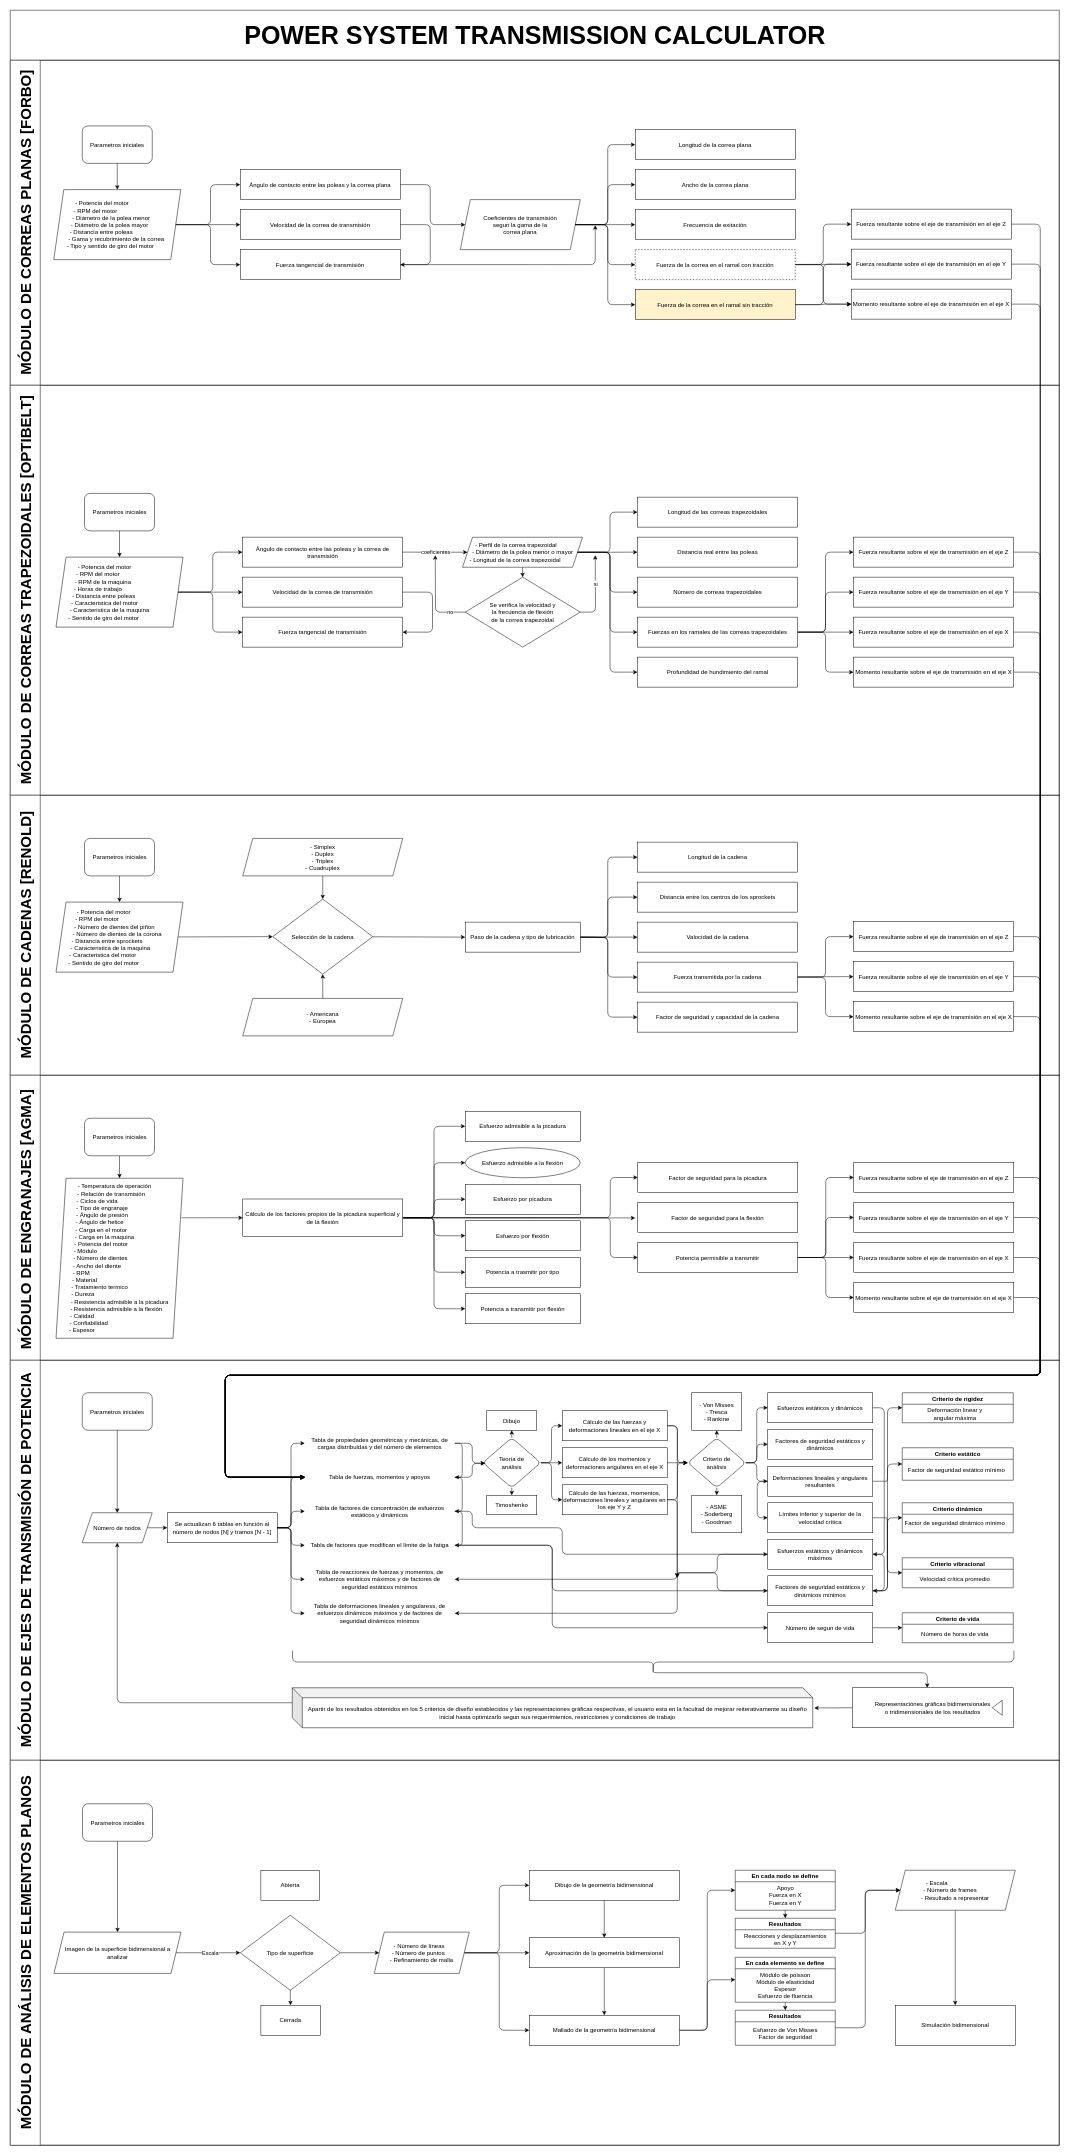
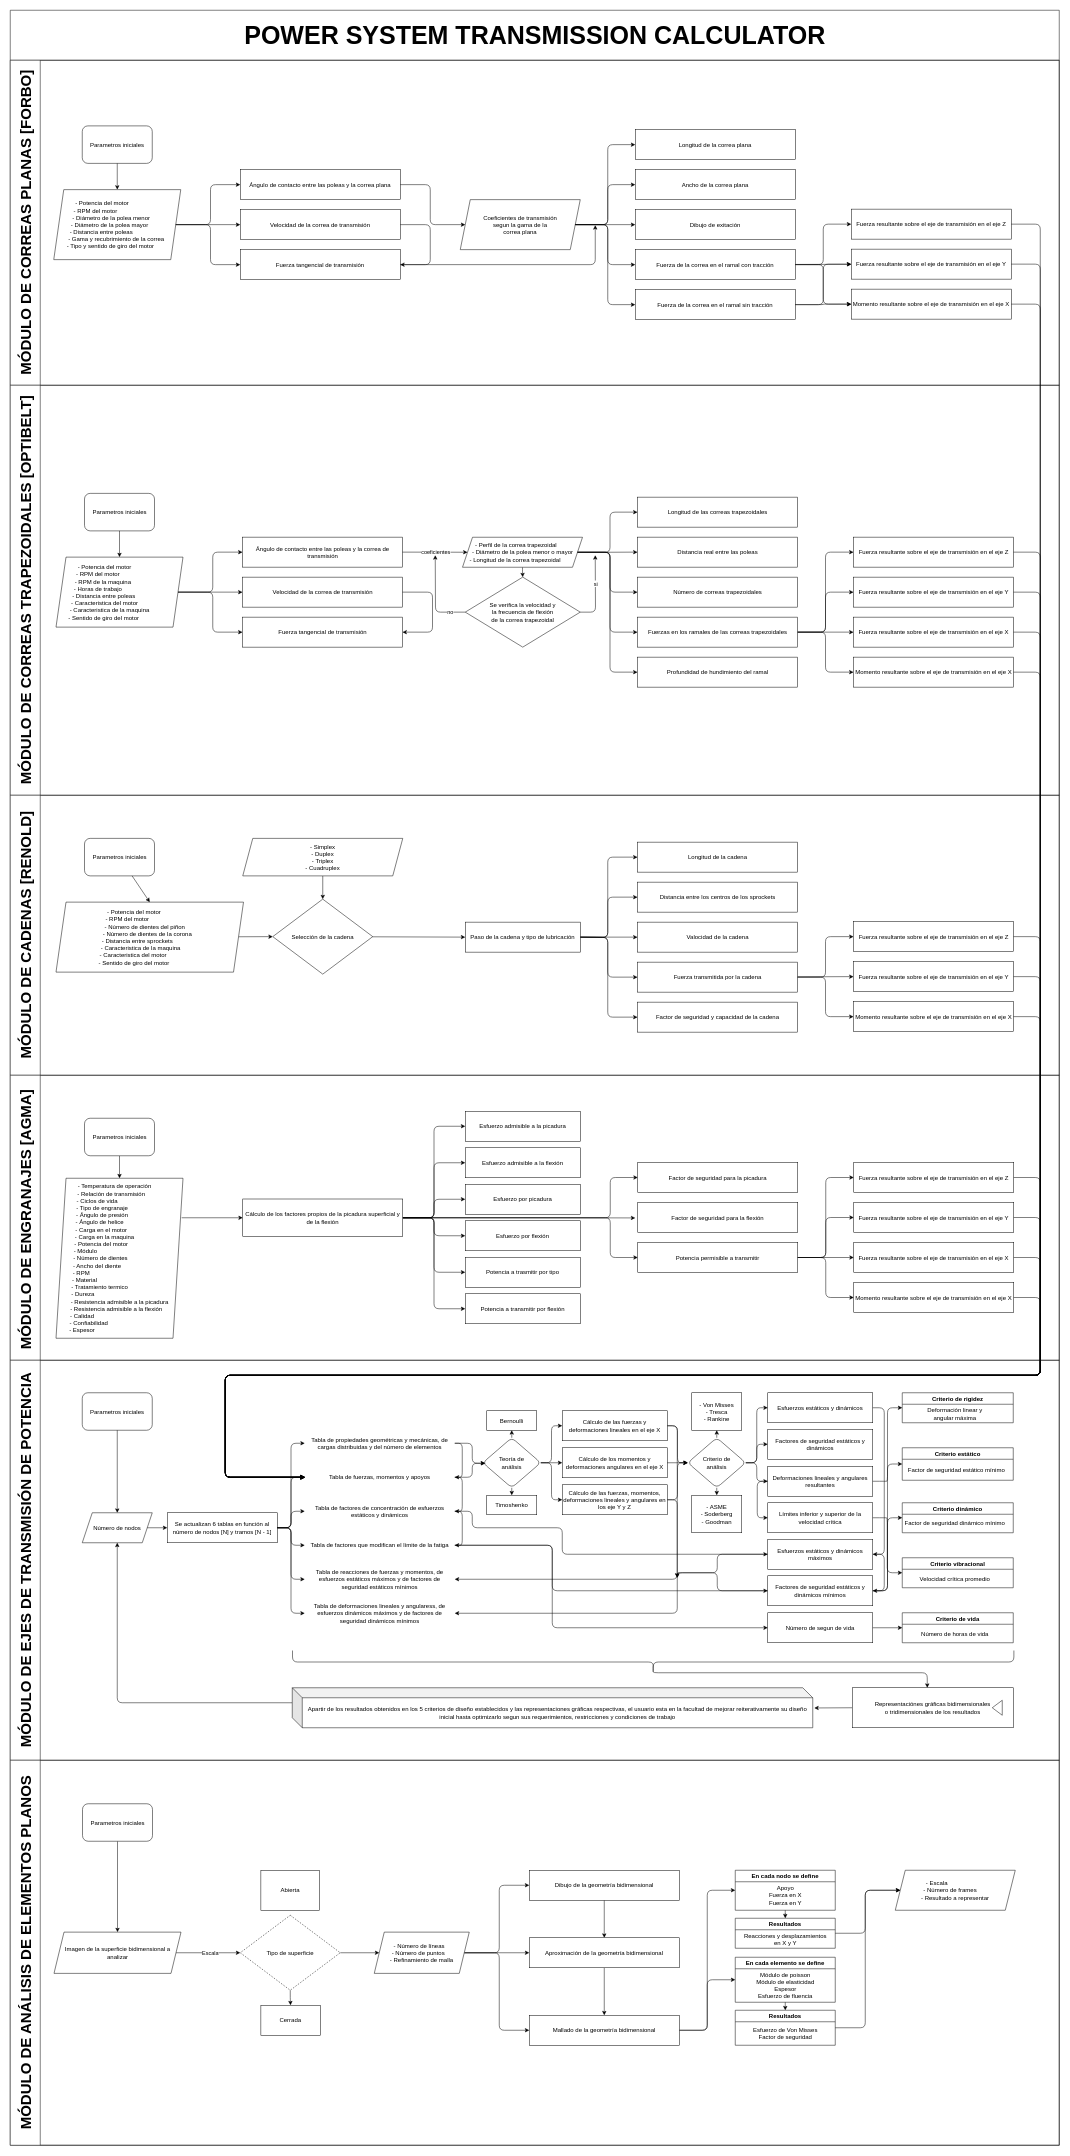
- <mxCell id="21" value="Frecuencia de exitación" style="rounded=0;whiteSpace=wrap;html=1;" parent="4" vertex="1"><mxGeometry x="1163" y="167.5" width="320" height="60" as="geometry" /></mxCell>
+ <mxCell id="21" value="Dibujo de exitación" style="rounded=0;whiteSpace=wrap;html=1;" parent="4" vertex="1"><mxGeometry x="1163" y="167.5" width="320" height="60" as="geometry" /></mxCell>
- <mxCell id="24" value="Fuerza de la correa en el ramal con tracción" style="rounded=0;whiteSpace=wrap;html=1;dashed=1;" parent="4" vertex="1"><mxGeometry x="1163" y="247.5" width="320" height="60" as="geometry" /></mxCell>
+ <mxCell id="24" value="Fuerza de la correa en el ramal con tracción" style="rounded=0;whiteSpace=wrap;html=1;" parent="4" vertex="1"><mxGeometry x="1163" y="247.5" width="320" height="60" as="geometry" /></mxCell>
- <mxCell id="26" value="Fuerza de la correa en el ramal sin tracción" style="rounded=0;whiteSpace=wrap;html=1;fillColor=#fff2cc;" parent="4" vertex="1"><mxGeometry x="1163" y="327.5" width="320" height="60" as="geometry" /></mxCell>
+ <mxCell id="26" value="Fuerza de la correa en el ramal sin tracción" style="rounded=0;whiteSpace=wrap;html=1;" parent="4" vertex="1"><mxGeometry x="1163" y="327.5" width="320" height="60" as="geometry" /></mxCell>
- <mxCell id="72" value="&lt;div style=&quot;&quot;&gt;&lt;span style=&quot;background-color: initial;&quot;&gt;- Potencia del motor&amp;nbsp; &amp;nbsp; &amp;nbsp; &amp;nbsp; &amp;nbsp; &amp;nbsp; &amp;nbsp; &amp;nbsp; &amp;nbsp; &amp;nbsp;&lt;/span&gt;&lt;/div&gt;&lt;div style=&quot;&quot;&gt;&lt;span style=&quot;background-color: initial;&quot;&gt;- RPM del motor&amp;nbsp; &amp;nbsp; &amp;nbsp; &amp;nbsp; &amp;nbsp; &amp;nbsp; &amp;nbsp; &amp;nbsp; &amp;nbsp; &amp;nbsp; &amp;nbsp; &amp;nbsp; &amp;nbsp; &amp;nbsp;&lt;/span&gt;&lt;/div&gt;&lt;div style=&quot;&quot;&gt;&lt;span style=&quot;background-color: initial;&quot;&gt;- Número de dientes del piñon&amp;nbsp; &amp;nbsp; &amp;nbsp;&amp;nbsp;&lt;/span&gt;&lt;/div&gt;&lt;div style=&quot;&quot;&gt;&lt;span style=&quot;background-color: initial;&quot;&gt;- Número de dientes de la corona&amp;nbsp; &amp;nbsp;&lt;/span&gt;&lt;/div&gt;&lt;div style=&quot;&quot;&gt;&lt;span style=&quot;background-color: initial;&quot;&gt;- Distancia entre sprockets&amp;nbsp; &amp;nbsp; &amp;nbsp; &amp;nbsp; &amp;nbsp; &amp;nbsp; &amp;nbsp; &amp;nbsp;&lt;/span&gt;&lt;/div&gt;&lt;div style=&quot;&quot;&gt;- Caracteristica de la maquina&amp;nbsp; &amp;nbsp; &amp;nbsp; &amp;nbsp; &amp;nbsp; &amp;nbsp;&lt;/div&gt;&lt;div style=&quot;&quot;&gt;- Caracteristica del motor&amp;nbsp; &amp;nbsp; &amp;nbsp; &amp;nbsp; &amp;nbsp; &amp;nbsp; &amp;nbsp; &amp;nbsp; &amp;nbsp; &amp;nbsp;&amp;nbsp;&lt;/div&gt;&lt;div style=&quot;&quot;&gt;- Sentido de giro del motor&amp;nbsp; &amp;nbsp; &amp;nbsp; &amp;nbsp; &amp;nbsp; &amp;nbsp; &amp;nbsp; &amp;nbsp; &amp;nbsp; &amp;nbsp;&lt;/div&gt;" style="shape=parallelogram;perimeter=parallelogramPerimeter;whiteSpace=wrap;html=1;fixedSize=1;align=center;" parent="69" vertex="1"><mxGeometry x="91.5" y="213.75" width="254" height="140" as="geometry" /></mxCell>
+ <mxCell id="72" value="&lt;div style=&quot;&quot;&gt;&lt;span style=&quot;background-color: initial;&quot;&gt;- Potencia del motor&amp;nbsp; &amp;nbsp; &amp;nbsp; &amp;nbsp; &amp;nbsp; &amp;nbsp; &amp;nbsp; &amp;nbsp; &amp;nbsp; &amp;nbsp;&lt;/span&gt;&lt;/div&gt;&lt;div style=&quot;&quot;&gt;&lt;span style=&quot;background-color: initial;&quot;&gt;- RPM del motor&amp;nbsp; &amp;nbsp; &amp;nbsp; &amp;nbsp; &amp;nbsp; &amp;nbsp; &amp;nbsp; &amp;nbsp; &amp;nbsp; &amp;nbsp; &amp;nbsp; &amp;nbsp; &amp;nbsp; &amp;nbsp;&lt;/span&gt;&lt;/div&gt;&lt;div style=&quot;&quot;&gt;&lt;span style=&quot;background-color: initial;&quot;&gt;- Número de dientes del piñon&amp;nbsp; &amp;nbsp; &amp;nbsp;&amp;nbsp;&lt;/span&gt;&lt;/div&gt;&lt;div style=&quot;&quot;&gt;&lt;span style=&quot;background-color: initial;&quot;&gt;- Número de dientes de la corona&amp;nbsp; &amp;nbsp;&lt;/span&gt;&lt;/div&gt;&lt;div style=&quot;&quot;&gt;&lt;span style=&quot;background-color: initial;&quot;&gt;- Distancia entre sprockets&amp;nbsp; &amp;nbsp; &amp;nbsp; &amp;nbsp; &amp;nbsp; &amp;nbsp; &amp;nbsp; &amp;nbsp;&lt;/span&gt;&lt;/div&gt;&lt;div style=&quot;&quot;&gt;- Caracteristica de la maquina&amp;nbsp; &amp;nbsp; &amp;nbsp; &amp;nbsp; &amp;nbsp; &amp;nbsp;&lt;/div&gt;&lt;div style=&quot;&quot;&gt;- Caracteristica del motor&amp;nbsp; &amp;nbsp; &amp;nbsp; &amp;nbsp; &amp;nbsp; &amp;nbsp; &amp;nbsp; &amp;nbsp; &amp;nbsp; &amp;nbsp;&amp;nbsp;&lt;/div&gt;&lt;div style=&quot;&quot;&gt;- Sentido de giro del motor&amp;nbsp; &amp;nbsp; &amp;nbsp; &amp;nbsp; &amp;nbsp; &amp;nbsp; &amp;nbsp; &amp;nbsp; &amp;nbsp; &amp;nbsp;&lt;/div&gt;" style="shape=parallelogram;perimeter=parallelogramPerimeter;whiteSpace=wrap;html=1;fixedSize=1;align=center;" parent="69" vertex="1"><mxGeometry x="91.5" y="213.75" width="375" height="140" as="geometry" /></mxCell>
- <mxCell id="93" style="edgeStyle=none;html=1;entryX=0.5;entryY=1;entryDx=0;entryDy=0;" parent="69" source="94" target="90" edge="1"><mxGeometry relative="1" as="geometry" /></mxCell>
- <mxCell id="94" value="- Americana&lt;br&gt;- Europea" style="shape=parallelogram;perimeter=parallelogramPerimeter;whiteSpace=wrap;html=1;fixedSize=1;" parent="69" vertex="1"><mxGeometry x="465" y="406.25" width="320" height="75" as="geometry" /></mxCell>
- <mxCell id="113" value="Esfuerzo admisible a la flexión" style="ellipse;whiteSpace=wrap;html=1;" parent="111" vertex="1"><mxGeometry y="73" width="230" height="60" as="geometry" /></mxCell>
+ <mxCell id="113" value="Esfuerzo admisible a la flexión" style="rounded=0;whiteSpace=wrap;html=1;" parent="111" vertex="1"><mxGeometry y="73" width="230" height="60" as="geometry" /></mxCell>
- <mxCell id="153" value="Dibujo" style="rounded=0;whiteSpace=wrap;html=1;comic=0;" parent="129" vertex="1"><mxGeometry x="953" y="101" width="100" height="39" as="geometry" /></mxCell>
+ <mxCell id="153" value="Bernoulli" style="rounded=0;whiteSpace=wrap;html=1;comic=0;" parent="129" vertex="1"><mxGeometry x="953" y="101" width="100" height="39" as="geometry" /></mxCell>
- <mxCell id="236" value="Abierta" style="rounded=0;whiteSpace=wrap;html=1;" parent="227" vertex="1"><mxGeometry x="501.25" y="220" width="117.5" height="60" as="geometry" /></mxCell>
+ <mxCell id="236" value="Abierta" style="rounded=0;whiteSpace=wrap;html=1;" parent="227" vertex="1"><mxGeometry x="501.25" y="220" width="117.5" height="80" as="geometry" /></mxCell>
- <mxCell id="235" value="Tipo de superficie" style="rhombus;whiteSpace=wrap;html=1;" parent="227" vertex="1"><mxGeometry x="460" y="310" width="200" height="150" as="geometry" /></mxCell>
+ <mxCell id="235" value="Tipo de superficie" style="rhombus;whiteSpace=wrap;html=1;dashed=1;" parent="227" vertex="1"><mxGeometry x="460" y="310" width="200" height="150" as="geometry" /></mxCell>
- <mxCell id="257" style="edgeStyle=orthogonalEdgeStyle;html=1;exitX=0.5;exitY=1;exitDx=0;exitDy=0;entryX=0.5;entryY=0;entryDx=0;entryDy=0;" parent="227" source="258" target="259" edge="1"><mxGeometry relative="1" as="geometry" /></mxCell>
- <mxCell id="259" value="Simulación bidimensional" style="html=1;whiteSpace=wrap;container=1;recursiveResize=0;collapsible=0;" parent="227" vertex="1"><mxGeometry x="1770" y="490" width="240" height="80" as="geometry" /></mxCell>
